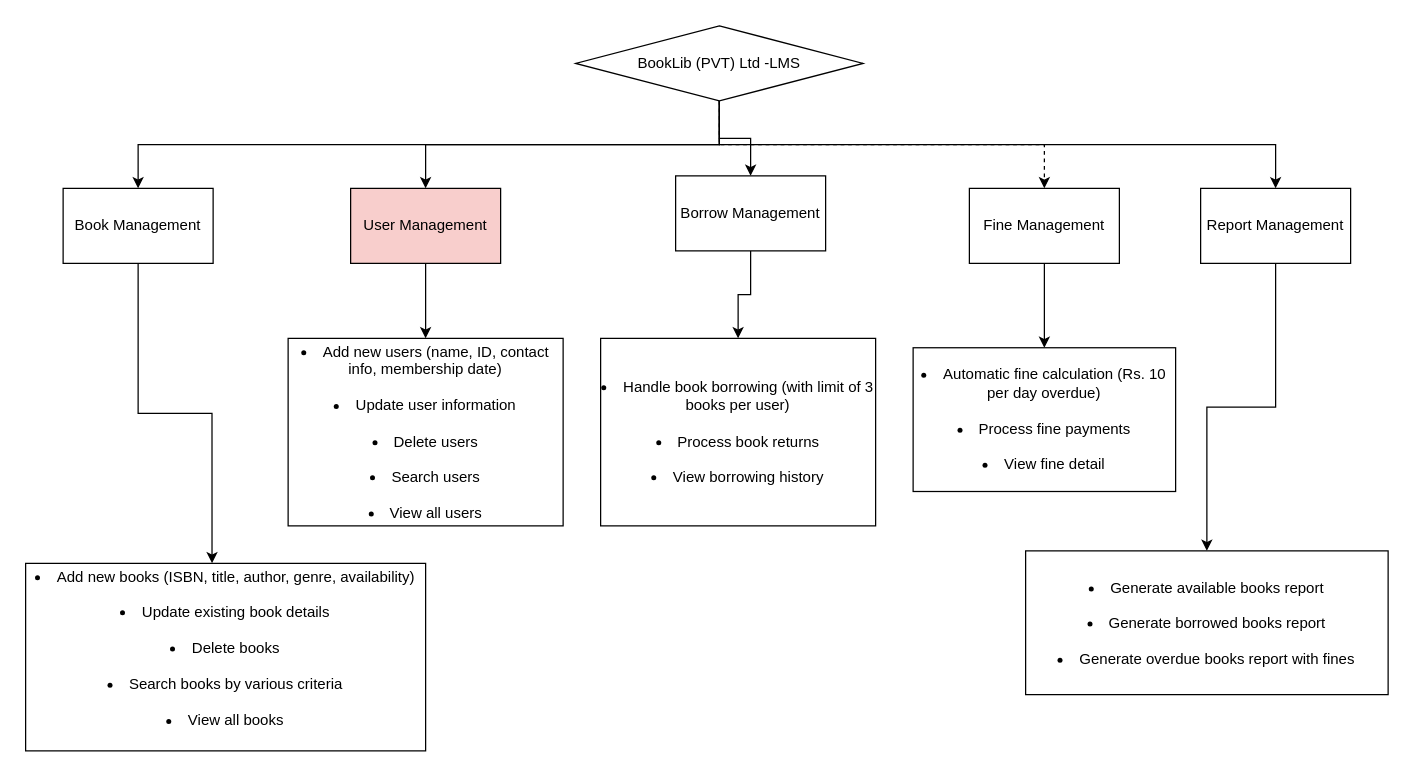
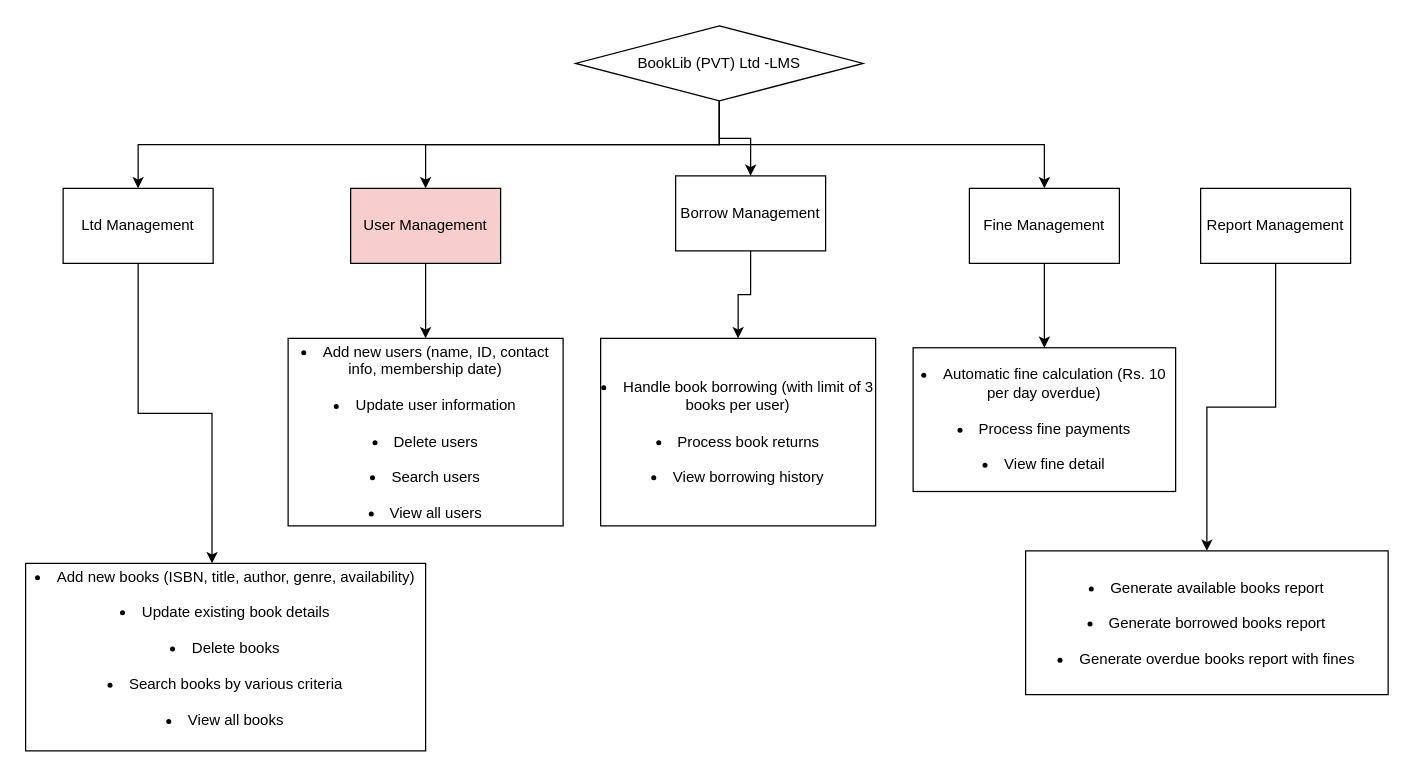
- <mxCell id="6" style="edgeStyle=elbowEdgeStyle;rounded=0;orthogonalLoop=1;jettySize=auto;html=1;elbow=vertical;" edge="1" parent="1" source="7" target="21"><mxGeometry relative="1" as="geometry" /></mxCell>
- <mxCell id="5" style="edgeStyle=elbowEdgeStyle;rounded=0;orthogonalLoop=1;jettySize=auto;html=1;entryX=0.5;entryY=0;entryDx=0;entryDy=0;elbow=vertical;dashed=1;" edge="1" parent="1" source="7" target="14"><mxGeometry relative="1" as="geometry" /></mxCell>
+ <mxCell id="5" style="edgeStyle=elbowEdgeStyle;rounded=0;orthogonalLoop=1;jettySize=auto;html=1;entryX=0.5;entryY=0;entryDx=0;entryDy=0;elbow=vertical;" edge="1" parent="1" source="7" target="14"><mxGeometry relative="1" as="geometry" /></mxCell>
- <mxCell id="8" value="Book Management" style="rounded=0;whiteSpace=wrap;html=1;" vertex="1" parent="1"><mxGeometry x="50" y="150" width="120" height="60" as="geometry" /></mxCell>
+ <mxCell id="8" value="Ltd Management" style="rounded=0;whiteSpace=wrap;html=1;" vertex="1" parent="1"><mxGeometry x="50" y="150" width="120" height="60" as="geometry" /></mxCell>
